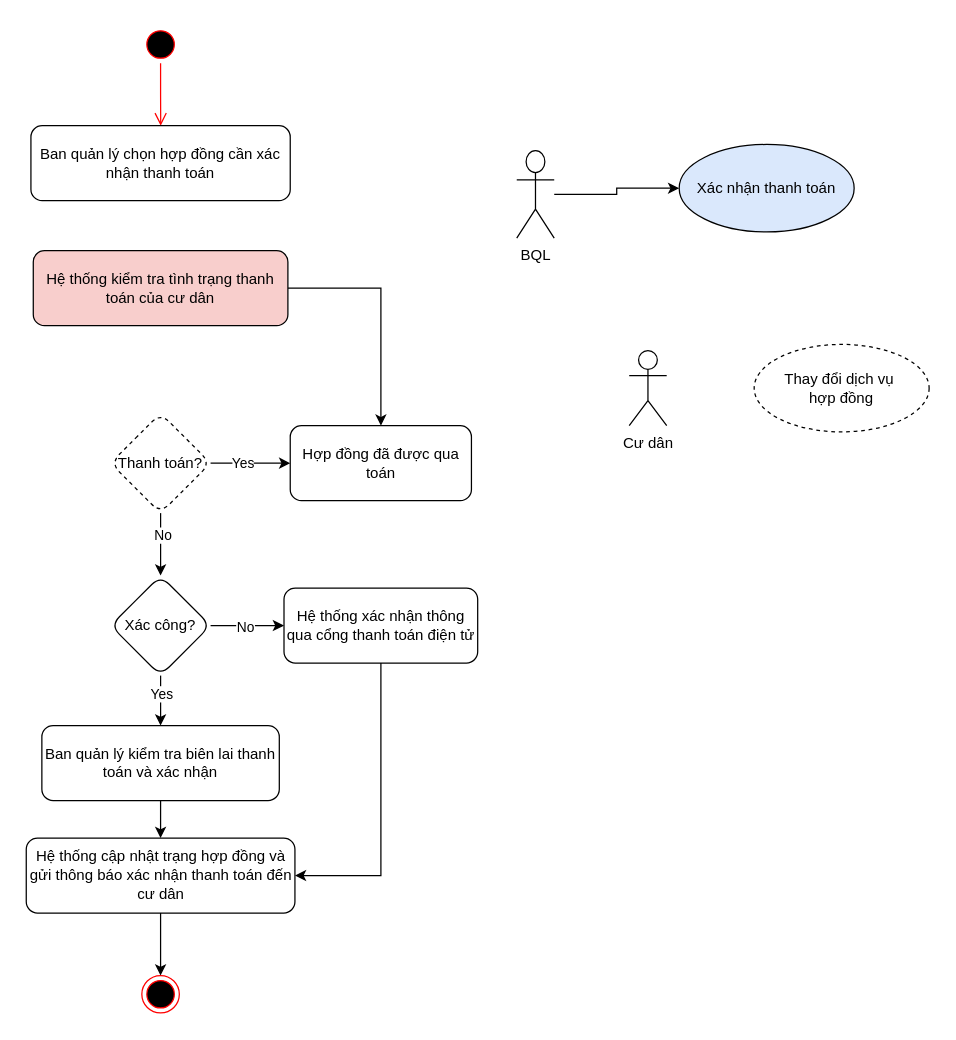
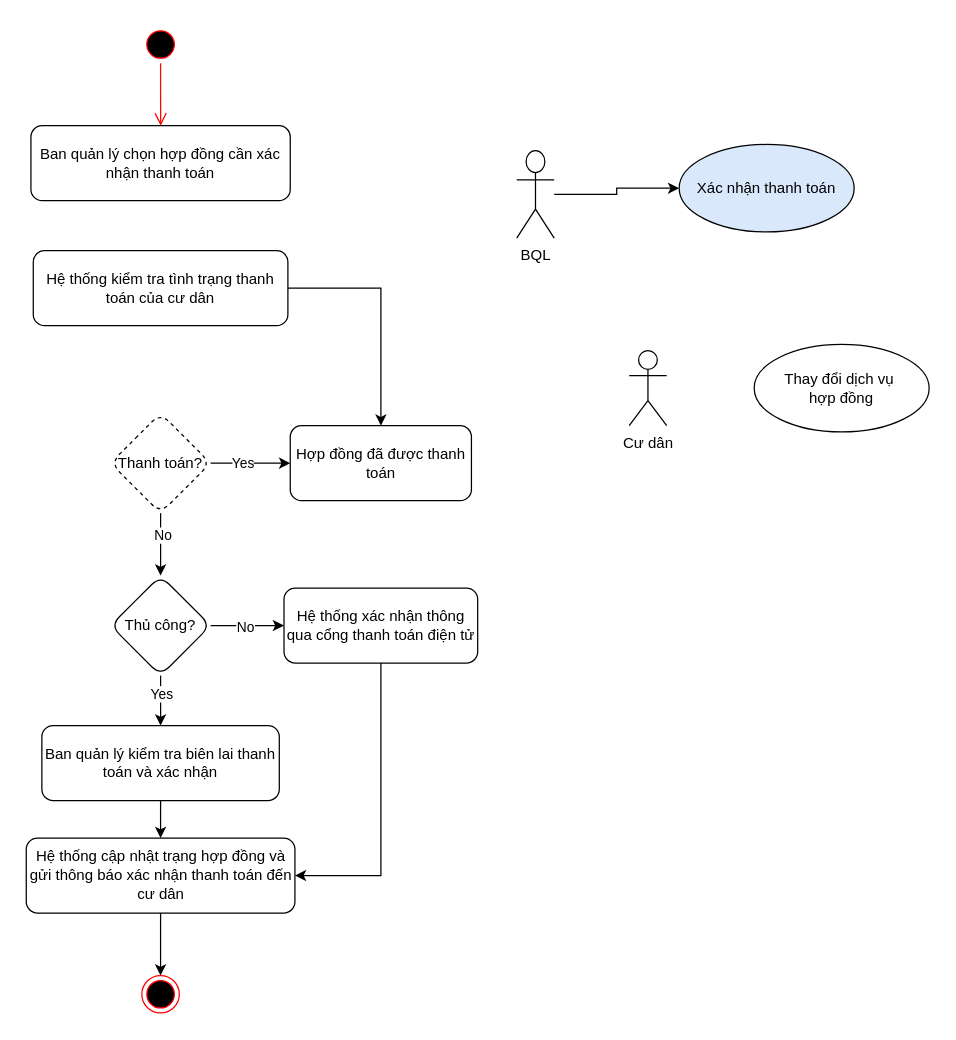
- <mxCell id="6" value="&lt;span style=&quot;line-height: 115%;&quot;&gt;&lt;font&gt;Hệ thống kiểm tra tình trạng thanh toán của cư dân&lt;/font&gt;&lt;/span&gt;" style="whiteSpace=wrap;html=1;rounded=1;fillColor=#f8cecc;" parent="1" vertex="1"><mxGeometry x="26.13" y="200" width="203.75" height="60" as="geometry" /></mxCell>
+ <mxCell id="6" value="&lt;span style=&quot;line-height: 115%;&quot;&gt;&lt;font&gt;Hệ thống kiểm tra tình trạng thanh toán của cư dân&lt;/font&gt;&lt;/span&gt;" style="whiteSpace=wrap;html=1;rounded=1;" parent="1" vertex="1"><mxGeometry x="26.13" y="200" width="203.75" height="60" as="geometry" /></mxCell>
- <mxCell id="30" value="Thay đổi dịch vụ&amp;nbsp;&lt;div&gt;hợp đồng&lt;/div&gt;" style="ellipse;whiteSpace=wrap;html=1;dashed=1;" vertex="1" parent="1"><mxGeometry x="603" y="275" width="140" height="70" as="geometry" /></mxCell>
+ <mxCell id="30" value="Thay đổi dịch vụ&amp;nbsp;&lt;div&gt;hợp đồng&lt;/div&gt;" style="ellipse;whiteSpace=wrap;html=1;" vertex="1" parent="1"><mxGeometry x="603" y="275" width="140" height="70" as="geometry" /></mxCell>
- <mxCell id="11" value="Hợp đồng đã được qua toán" style="whiteSpace=wrap;html=1;rounded=1;" parent="1" vertex="1"><mxGeometry x="231.75" y="340" width="145" height="60" as="geometry" /></mxCell>
+ <mxCell id="11" value="Hợp đồng đã được thanh toán" style="whiteSpace=wrap;html=1;rounded=1;" parent="1" vertex="1"><mxGeometry x="231.75" y="340" width="145" height="60" as="geometry" /></mxCell>
- <mxCell id="22" value="Xác công?" style="rhombus;whiteSpace=wrap;html=1;rounded=1;" parent="1" vertex="1"><mxGeometry x="88.01" y="460" width="80" height="80" as="geometry" /></mxCell>
+ <mxCell id="22" value="Thủ công?" style="rhombus;whiteSpace=wrap;html=1;rounded=1;" parent="1" vertex="1"><mxGeometry x="88.01" y="460" width="80" height="80" as="geometry" /></mxCell>
